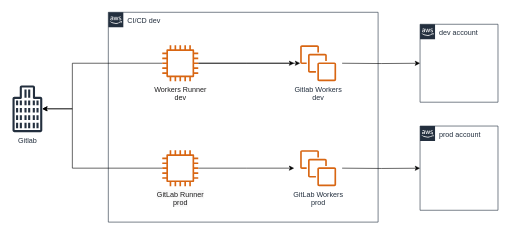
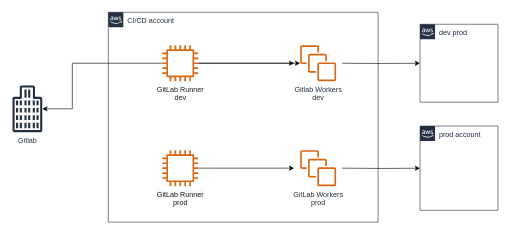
- <mxCell id="2" value="CI/CD dev" style="points=[[0,0],[0.25,0],[0.5,0],[0.75,0],[1,0],[1,0.25],[1,0.5],[1,0.75],[1,1],[0.75,1],[0.5,1],[0.25,1],[0,1],[0,0.75],[0,0.5],[0,0.25]];outlineConnect=0;gradientColor=none;html=1;whiteSpace=wrap;fontSize=12;fontStyle=0;shape=mxgraph.aws4.group;grIcon=mxgraph.aws4.group_aws_cloud_alt;strokeColor=#232F3E;fillColor=none;verticalAlign=top;align=left;spacingLeft=30;fontColor=#232F3E;dashed=0;" parent="1" vertex="1"><mxGeometry x="180" y="20" width="450" height="350" as="geometry" /></mxCell>
+ <mxCell id="2" value="CI/CD account" style="points=[[0,0],[0.25,0],[0.5,0],[0.75,0],[1,0],[1,0.25],[1,0.5],[1,0.75],[1,1],[0.75,1],[0.5,1],[0.25,1],[0,1],[0,0.75],[0,0.5],[0,0.25]];outlineConnect=0;gradientColor=none;html=1;whiteSpace=wrap;fontSize=12;fontStyle=0;shape=mxgraph.aws4.group;grIcon=mxgraph.aws4.group_aws_cloud_alt;strokeColor=#232F3E;fillColor=none;verticalAlign=top;align=left;spacingLeft=30;fontColor=#232F3E;dashed=0;" parent="1" vertex="1"><mxGeometry x="180" y="20" width="450" height="350" as="geometry" /></mxCell>
- <mxCell id="3" value="dev account" style="points=[[0,0],[0.25,0],[0.5,0],[0.75,0],[1,0],[1,0.25],[1,0.5],[1,0.75],[1,1],[0.75,1],[0.5,1],[0.25,1],[0,1],[0,0.75],[0,0.5],[0,0.25]];outlineConnect=0;gradientColor=none;html=1;whiteSpace=wrap;fontSize=12;fontStyle=0;shape=mxgraph.aws4.group;grIcon=mxgraph.aws4.group_aws_cloud_alt;strokeColor=#232F3E;fillColor=none;verticalAlign=top;align=left;spacingLeft=30;fontColor=#232F3E;dashed=0;" parent="1" vertex="1"><mxGeometry x="700" y="40" width="130" height="130" as="geometry" /></mxCell>
+ <mxCell id="3" value="dev prod" style="points=[[0,0],[0.25,0],[0.5,0],[0.75,0],[1,0],[1,0.25],[1,0.5],[1,0.75],[1,1],[0.75,1],[0.5,1],[0.25,1],[0,1],[0,0.75],[0,0.5],[0,0.25]];outlineConnect=0;gradientColor=none;html=1;whiteSpace=wrap;fontSize=12;fontStyle=0;shape=mxgraph.aws4.group;grIcon=mxgraph.aws4.group_aws_cloud_alt;strokeColor=#232F3E;fillColor=none;verticalAlign=top;align=left;spacingLeft=30;fontColor=#232F3E;dashed=0;" parent="1" vertex="1"><mxGeometry x="700" y="40" width="130" height="130" as="geometry" /></mxCell>
- <mxCell id="9" value="&lt;span style=&quot;color: rgb(29 , 28 , 29) ; text-align: left ; background-color: rgb(255 , 255 , 255)&quot;&gt;&lt;font style=&quot;font-size: 12px&quot;&gt;Workers Runner&lt;br&gt;dev&lt;/font&gt;&lt;/span&gt;" style="outlineConnect=0;fontColor=#232F3E;gradientColor=none;fillColor=#D86613;strokeColor=none;dashed=0;verticalLabelPosition=bottom;verticalAlign=top;align=center;html=1;fontSize=12;fontStyle=0;aspect=fixed;pointerEvents=1;shape=mxgraph.aws4.instance2;" parent="1" vertex="1"><mxGeometry x="270" y="75" width="60" height="60" as="geometry" /></mxCell>
+ <mxCell id="9" value="&lt;span style=&quot;color: rgb(29 , 28 , 29) ; text-align: left ; background-color: rgb(255 , 255 , 255)&quot;&gt;&lt;font style=&quot;font-size: 12px&quot;&gt;GitLab Runner&lt;br&gt;dev&lt;/font&gt;&lt;/span&gt;" style="outlineConnect=0;fontColor=#232F3E;gradientColor=none;fillColor=#D86613;strokeColor=none;dashed=0;verticalLabelPosition=bottom;verticalAlign=top;align=center;html=1;fontSize=12;fontStyle=0;aspect=fixed;pointerEvents=1;shape=mxgraph.aws4.instance2;" parent="1" vertex="1"><mxGeometry x="270" y="75" width="60" height="60" as="geometry" /></mxCell>
- <mxCell id="11" style="edgeStyle=orthogonalEdgeStyle;rounded=0;orthogonalLoop=1;jettySize=auto;html=1;" parent="1" source="12" target="5" edge="1"><mxGeometry relative="1" as="geometry"><Array as="points"><mxPoint x="120" y="280" /><mxPoint x="120" y="181" /></Array></mxGeometry></mxCell>
